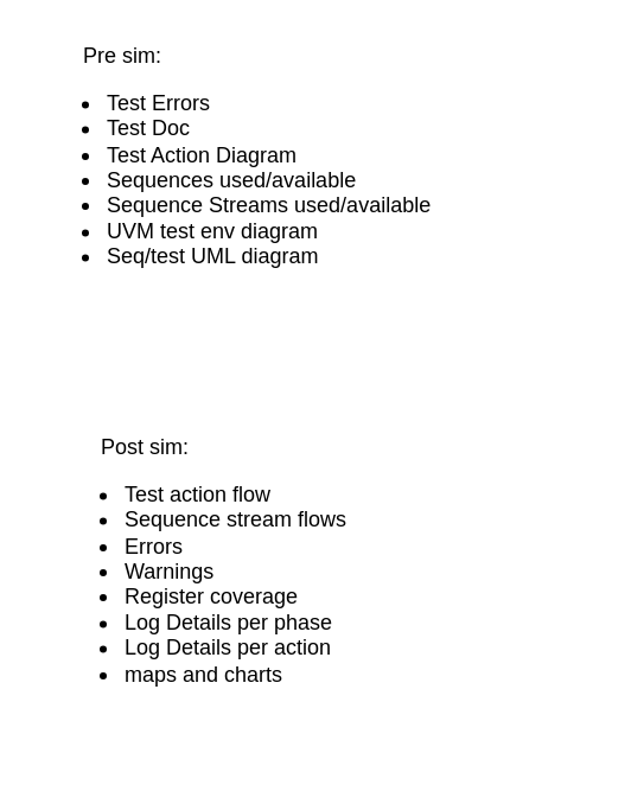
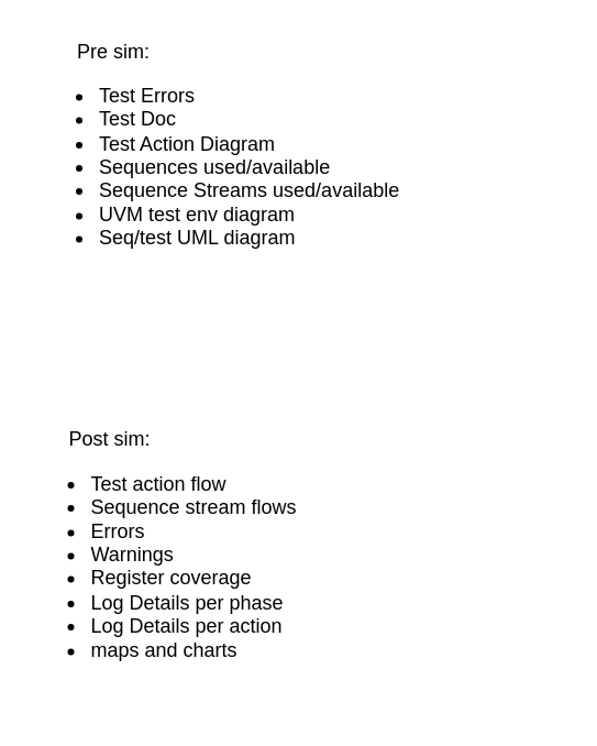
- <mxCell id="2" value="&lt;div&gt;&lt;br&gt;&lt;/div&gt;&lt;div&gt;&lt;span style=&quot;white-space: pre;&quot;&gt;&#09;&lt;/span&gt;Post sim:&lt;br&gt;&lt;/div&gt;&lt;ul&gt;&lt;li&gt;Test action flow&lt;/li&gt;&lt;li&gt;Sequence stream flows&lt;/li&gt;&lt;li&gt;Errors&lt;/li&gt;&lt;li&gt;Warnings&lt;/li&gt;&lt;li&gt;Register coverage&lt;/li&gt;&lt;li&gt;Log Details per phase&lt;br&gt;&lt;/li&gt;&lt;li&gt;Log Details per action&lt;/li&gt;&lt;li&gt;maps and charts&lt;/li&gt;&lt;/ul&gt;" style="text;html=1;strokeColor=none;fillColor=none;align=left;verticalAlign=top;whiteSpace=wrap;rounded=0;spacing=0;spacingLeft=0;spacingTop=-15;spacingRight=0;" vertex="1" parent="1"><mxGeometry x="30" y="240" width="310" height="190" as="geometry" /></mxCell>
+ <mxCell id="2" value="&lt;div&gt;&lt;br&gt;&lt;/div&gt;&lt;div&gt;&lt;span style=&quot;white-space: pre;&quot;&gt;&#09;&lt;/span&gt;Post sim:&lt;br&gt;&lt;/div&gt;&lt;ul&gt;&lt;li&gt;Test action flow&lt;/li&gt;&lt;li&gt;Sequence stream flows&lt;/li&gt;&lt;li&gt;Errors&lt;/li&gt;&lt;li&gt;Warnings&lt;/li&gt;&lt;li&gt;Register coverage&lt;/li&gt;&lt;li&gt;Log Details per phase&lt;br&gt;&lt;/li&gt;&lt;li&gt;Log Details per action&lt;/li&gt;&lt;li&gt;maps and charts&lt;/li&gt;&lt;/ul&gt;" style="text;html=1;strokeColor=none;fillColor=none;align=left;verticalAlign=top;whiteSpace=wrap;rounded=0;spacing=0;spacingLeft=0;spacingTop=-15;spacingRight=0;" vertex="1" parent="1"><mxGeometry x="15" y="255" width="310" height="190" as="geometry" /></mxCell>
